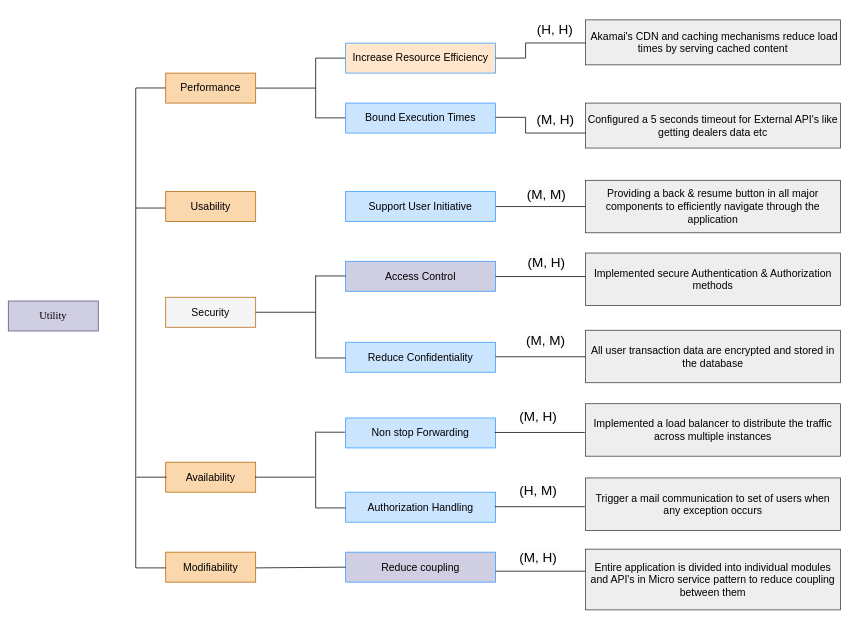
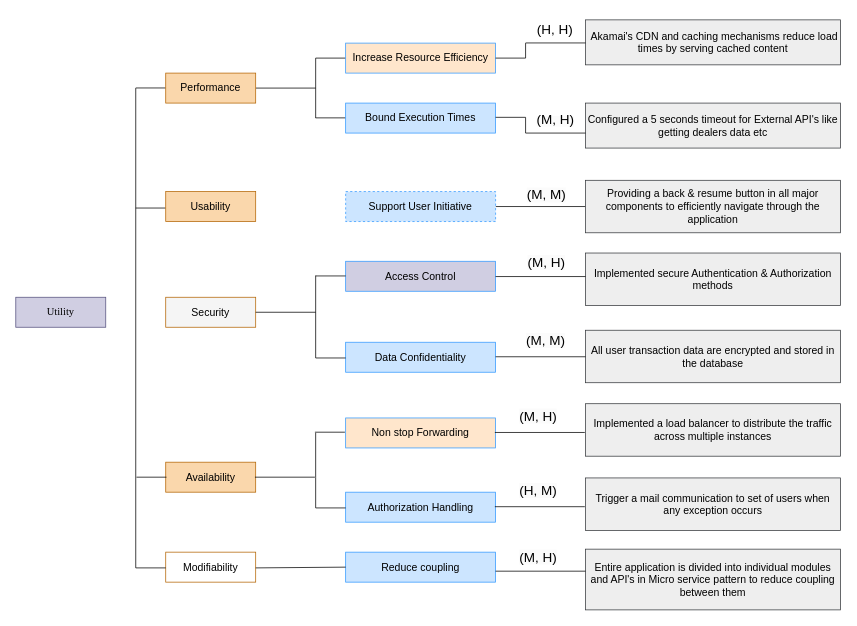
- <mxCell id="20" value="&lt;span style=&quot;font-size: 14px;&quot;&gt;Support User Initiative&lt;/span&gt;" style="rounded=0;whiteSpace=wrap;html=1;fillColor=#cce5ff;strokeColor=#3399FF;" vertex="1" parent="1"><mxGeometry x="460" y="255" width="200" height="40" as="geometry" /></mxCell>
+ <mxCell id="20" value="&lt;span style=&quot;font-size: 14px;&quot;&gt;Support User Initiative&lt;/span&gt;" style="rounded=0;whiteSpace=wrap;html=1;fillColor=#cce5ff;strokeColor=#3399FF;dashed=1;" vertex="1" parent="1"><mxGeometry x="460" y="255" width="200" height="40" as="geometry" /></mxCell>
- <mxCell id="9" value="&lt;font style=&quot;font-size: 14px;&quot; face=&quot;Verdana&quot;&gt;Utility&lt;/font&gt;" style="rounded=0;whiteSpace=wrap;html=1;fillColor=#d0cee2;strokeColor=#56517e;" vertex="1" parent="1"><mxGeometry x="10" y="401" width="120" height="40" as="geometry" /></mxCell>
+ <mxCell id="9" value="&lt;font style=&quot;font-size: 14px;&quot; face=&quot;Verdana&quot;&gt;Utility&lt;/font&gt;" style="rounded=0;whiteSpace=wrap;html=1;fillColor=#d0cee2;strokeColor=#56517e;" vertex="1" parent="1"><mxGeometry x="20" y="396" width="120" height="40" as="geometry" /></mxCell>
- <mxCell id="30" value="&lt;span style=&quot;font-size: 14px;&quot;&gt;Reduce Confidentiality&lt;/span&gt;" style="rounded=0;whiteSpace=wrap;html=1;fillColor=#cce5ff;strokeColor=#3399FF;" vertex="1" parent="1"><mxGeometry x="460" y="456" width="200" height="40" as="geometry" /></mxCell>
+ <mxCell id="30" value="&lt;span style=&quot;font-size: 14px;&quot;&gt;Data Confidentiality&lt;/span&gt;" style="rounded=0;whiteSpace=wrap;html=1;fillColor=#cce5ff;strokeColor=#3399FF;" vertex="1" parent="1"><mxGeometry x="460" y="456" width="200" height="40" as="geometry" /></mxCell>
- <mxCell id="39" value="&lt;span style=&quot;font-size: 14px;&quot;&gt;Non stop Forwarding&lt;/span&gt;" style="rounded=0;whiteSpace=wrap;html=1;fillColor=#cce5ff;strokeColor=#3399FF;" vertex="1" parent="1"><mxGeometry x="460" y="557" width="200" height="40" as="geometry" /></mxCell>
+ <mxCell id="39" value="&lt;span style=&quot;font-size: 14px;&quot;&gt;Non stop Forwarding&lt;/span&gt;" style="rounded=0;whiteSpace=wrap;html=1;fillColor=#ffe6cc;strokeColor=#3399FF;" vertex="1" parent="1"><mxGeometry x="460" y="557" width="200" height="40" as="geometry" /></mxCell>
- <mxCell id="3" value="&lt;span style=&quot;font-size: 14px;&quot;&gt;Modifiability&lt;/span&gt;" style="rounded=0;whiteSpace=wrap;html=1;fillColor=#fad7ac;strokeColor=#b46504;" vertex="1" parent="1"><mxGeometry x="220" y="736" width="120" height="40" as="geometry" /></mxCell>
+ <mxCell id="3" value="&lt;span style=&quot;font-size: 14px;&quot;&gt;Modifiability&lt;/span&gt;" style="rounded=0;whiteSpace=wrap;html=1;fillColor=#ffffff;strokeColor=#b46504;" vertex="1" parent="1"><mxGeometry x="220" y="736" width="120" height="40" as="geometry" /></mxCell>
- <mxCell id="53" value="&lt;span style=&quot;font-size: 14px;&quot;&gt;Reduce coupling&lt;/span&gt;" style="rounded=0;whiteSpace=wrap;html=1;fillColor=#d0cee2;strokeColor=#3399FF;" vertex="1" parent="1"><mxGeometry x="460" y="736" width="200" height="40" as="geometry" /></mxCell>
+ <mxCell id="53" value="&lt;span style=&quot;font-size: 14px;&quot;&gt;Reduce coupling&lt;/span&gt;" style="rounded=0;whiteSpace=wrap;html=1;fillColor=#cce5ff;strokeColor=#3399FF;" vertex="1" parent="1"><mxGeometry x="460" y="736" width="200" height="40" as="geometry" /></mxCell>
